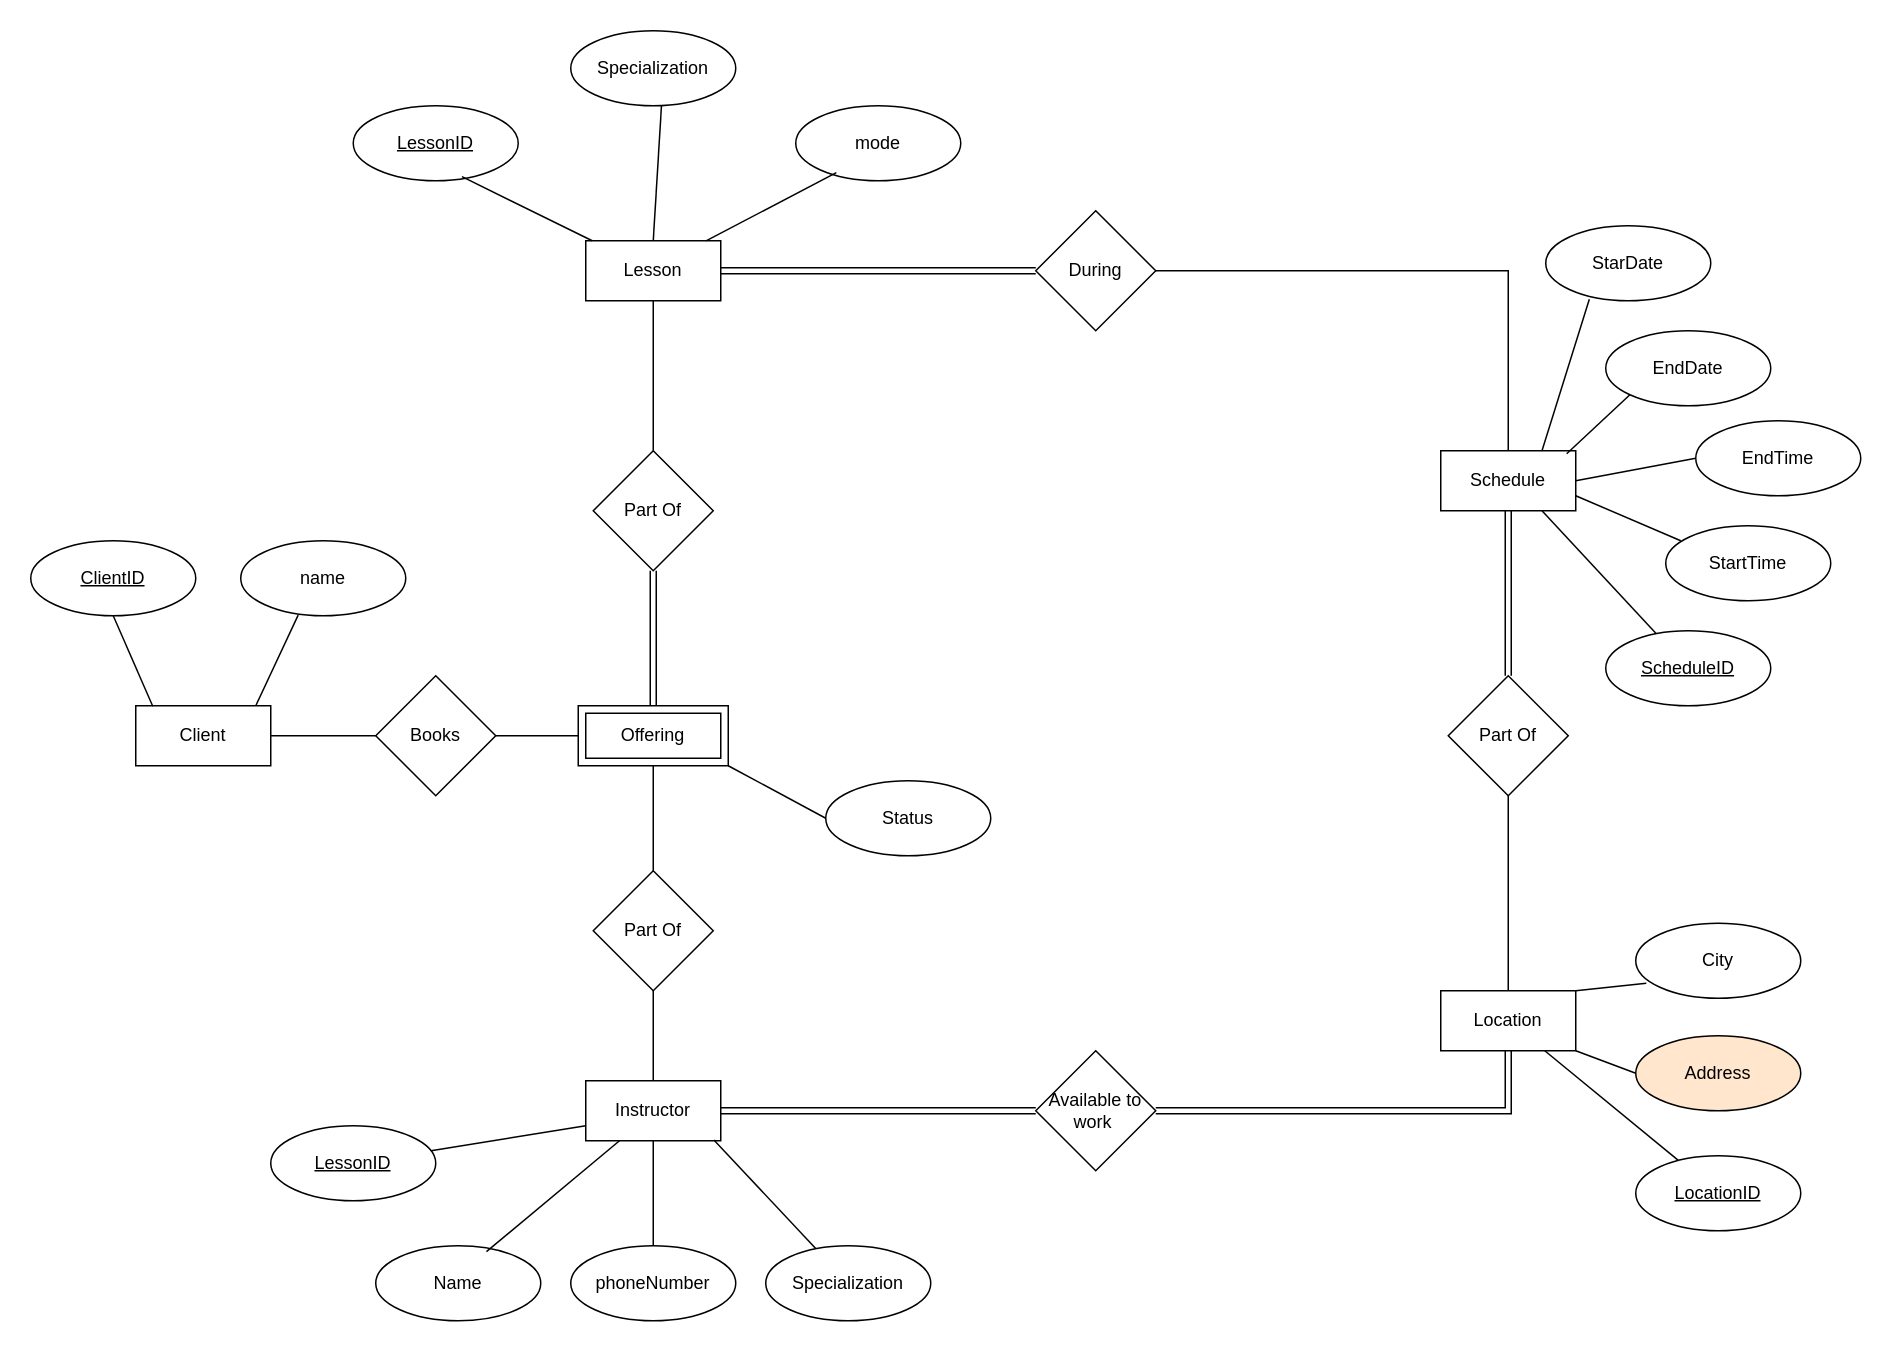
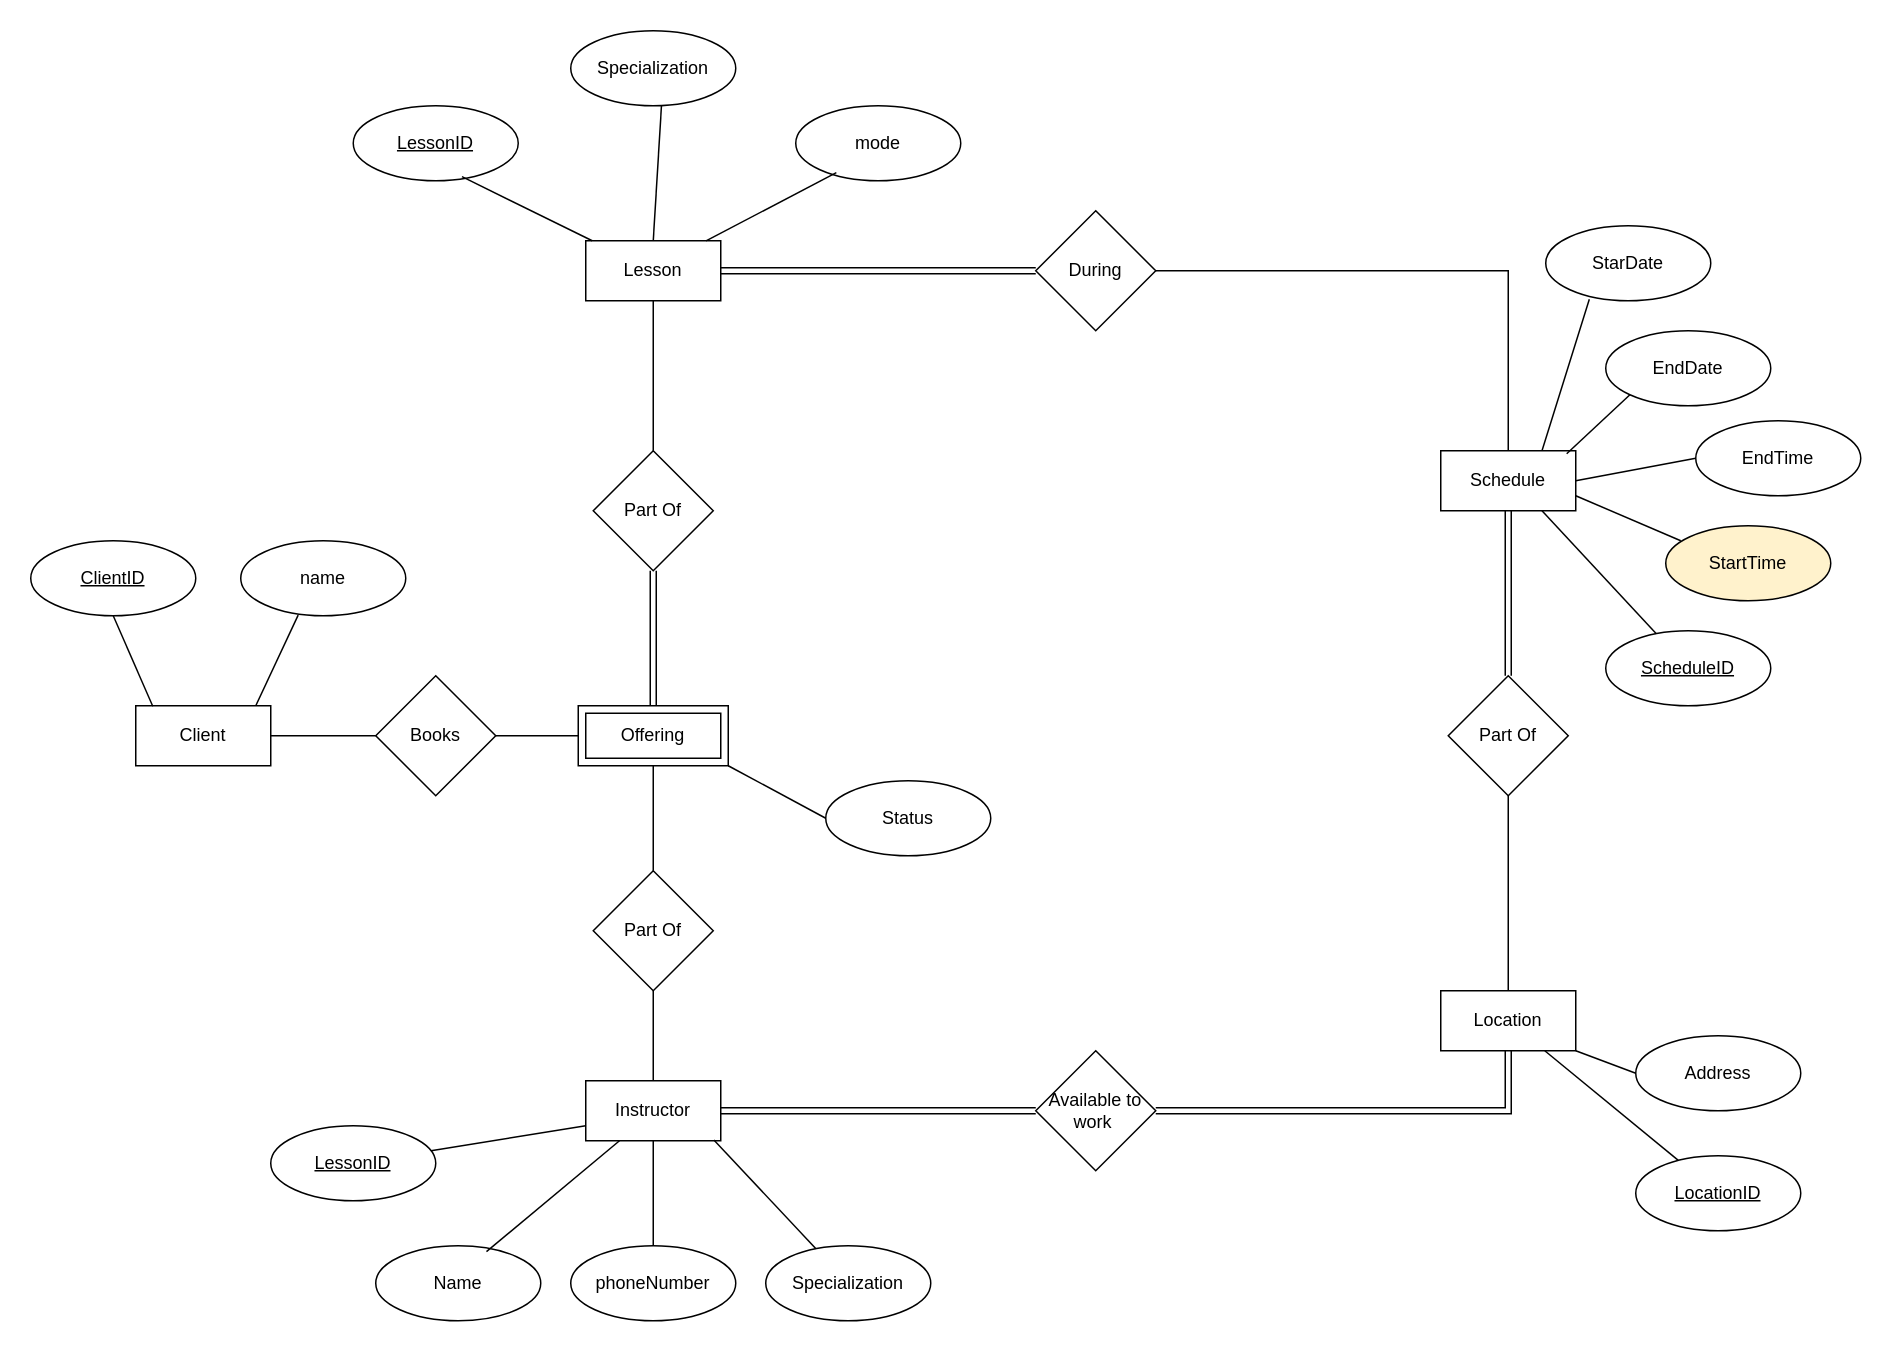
- <mxCell id="52" value="StartTime" style="ellipse;whiteSpace=wrap;html=1;" vertex="1" parent="1"><mxGeometry x="1110" y="350" width="110" height="50" as="geometry" /></mxCell>
+ <mxCell id="52" value="StartTime" style="ellipse;whiteSpace=wrap;html=1;fillColor=#fff2cc;" vertex="1" parent="1"><mxGeometry x="1110" y="350" width="110" height="50" as="geometry" /></mxCell>
- <mxCell id="46" value="City" style="ellipse;whiteSpace=wrap;html=1;" vertex="1" parent="1"><mxGeometry x="1090" y="615" width="110" height="50" as="geometry" /></mxCell>
- <mxCell id="59" value="" style="endArrow=none;html=1;rounded=0;entryX=0.064;entryY=0.8;entryDx=0;entryDy=0;entryPerimeter=0;exitX=1;exitY=0;exitDx=0;exitDy=0;" edge="1" parent="1" source="41" target="46"><mxGeometry width="50" height="50" relative="1" as="geometry"><mxPoint x="1090" y="620" as="sourcePoint" /><mxPoint x="1140" y="570" as="targetPoint" /></mxGeometry></mxCell>
- <mxCell id="47" value="Address" style="ellipse;whiteSpace=wrap;html=1;fillColor=#ffe6cc;" vertex="1" parent="1"><mxGeometry x="1090" y="690" width="110" height="50" as="geometry" /></mxCell>
+ <mxCell id="47" value="Address" style="ellipse;whiteSpace=wrap;html=1;" vertex="1" parent="1"><mxGeometry x="1090" y="690" width="110" height="50" as="geometry" /></mxCell>
